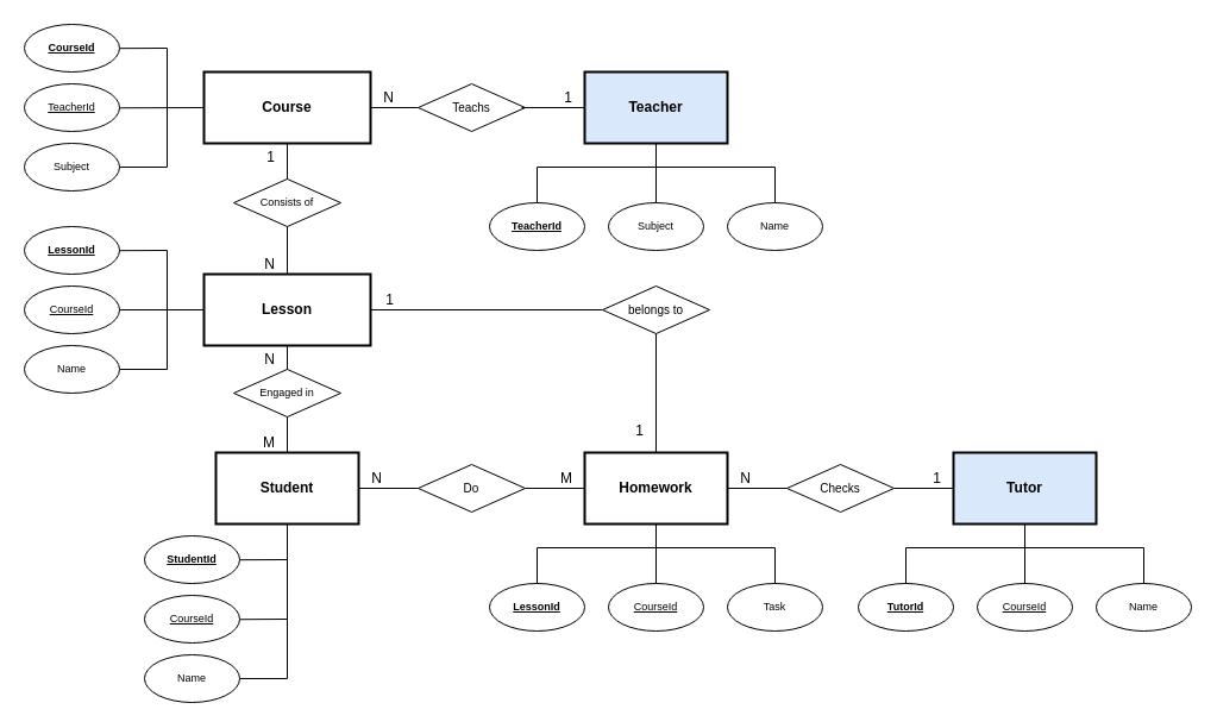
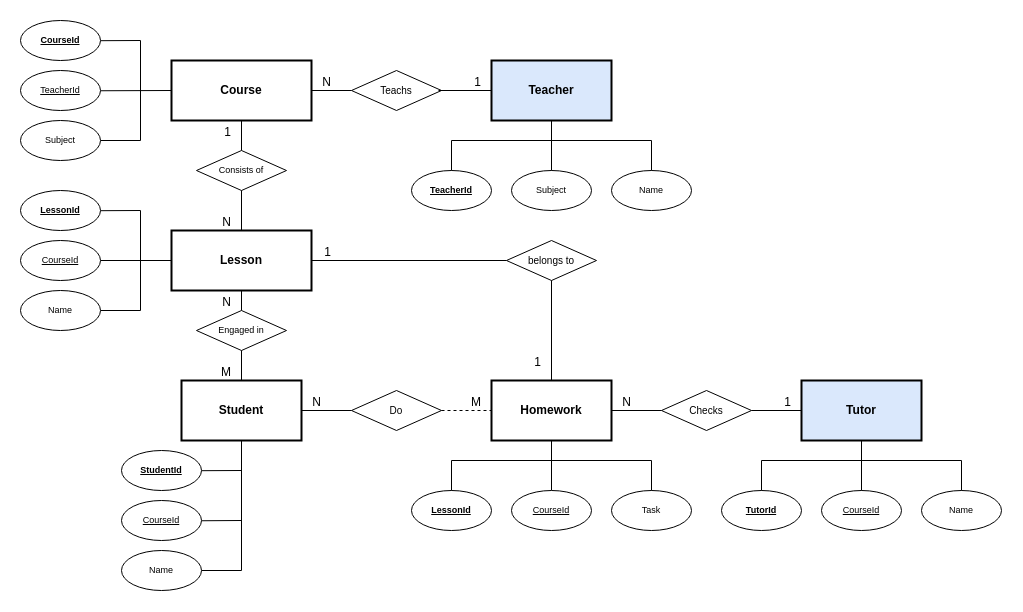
- <mxCell id="27" value="" style="endArrow=none;html=1;rounded=0;fontSize=9;entryX=0;entryY=0.5;entryDx=0;entryDy=0;exitX=1;exitY=0.5;exitDx=0;exitDy=0;" parent="1" source="10" target="3" edge="1"><mxGeometry relative="1" as="geometry"><mxPoint x="391" y="250" as="sourcePoint" /><mxPoint x="551" y="250" as="targetPoint" /></mxGeometry></mxCell>
+ <mxCell id="27" value="" style="endArrow=none;html=1;rounded=0;fontSize=9;entryX=0;entryY=0.5;entryDx=0;entryDy=0;exitX=1;exitY=0.5;exitDx=0;exitDy=0;dashed=1;" parent="1" source="10" target="3" edge="1"><mxGeometry relative="1" as="geometry"><mxPoint x="391" y="250" as="sourcePoint" /><mxPoint x="551" y="250" as="targetPoint" /></mxGeometry></mxCell>
